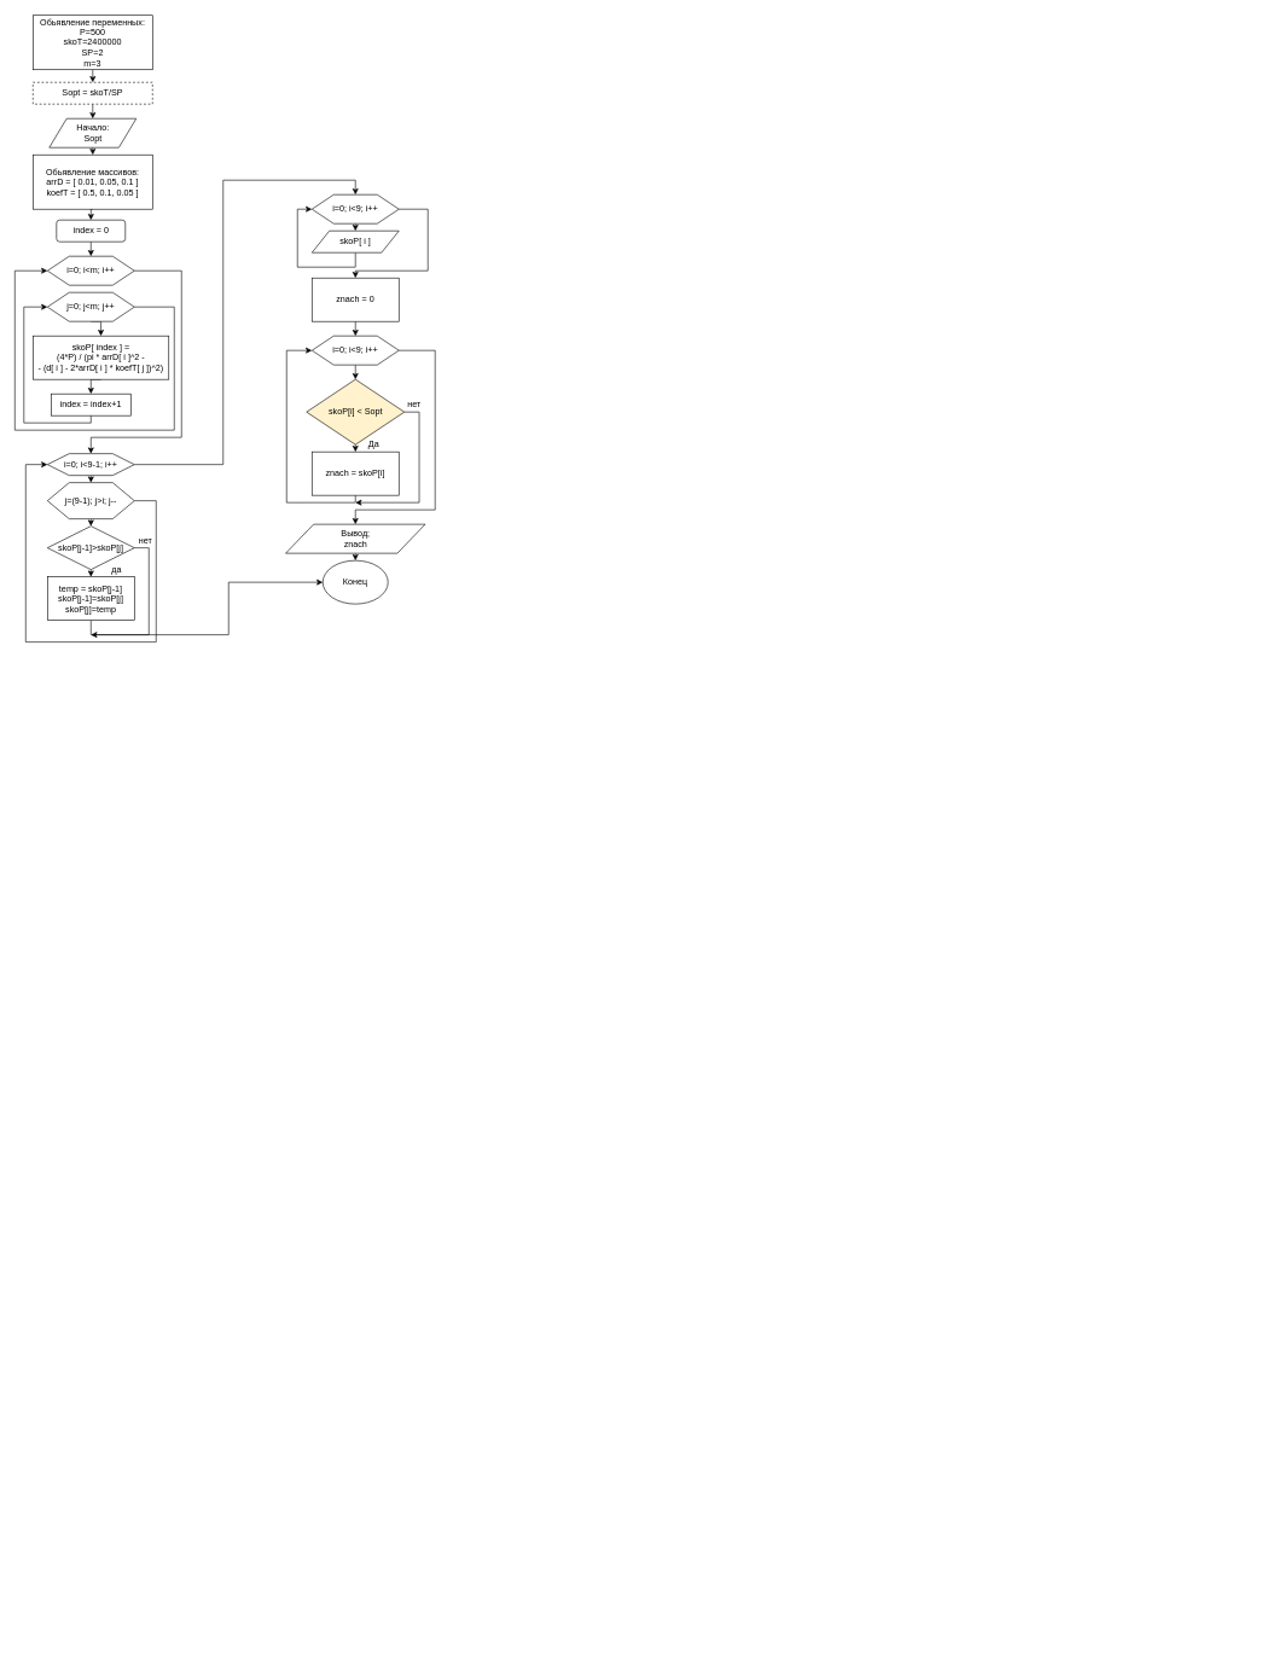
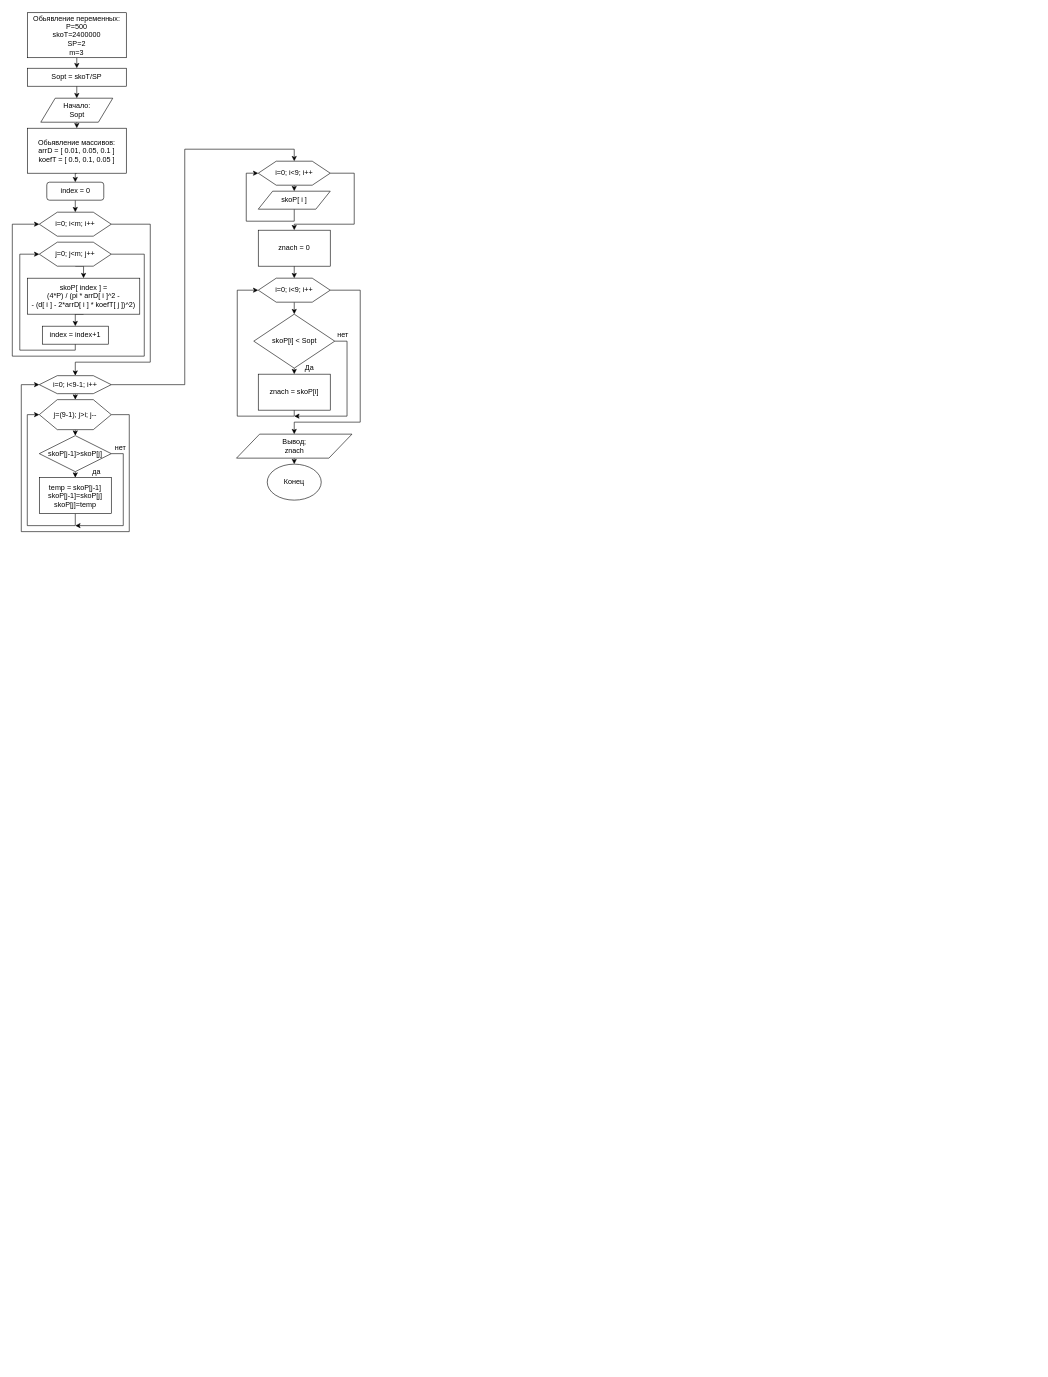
- <mxCell id="9" value="Sopt = skoT/SP" style="rounded=0;whiteSpace=wrap;html=1;dashed=1;" vertex="1" parent="1"><mxGeometry x="45" y="113" width="165" height="30" as="geometry" /></mxCell>
+ <mxCell id="9" value="Sopt = skoT/SP" style="rounded=0;whiteSpace=wrap;html=1;" vertex="1" parent="1"><mxGeometry x="45" y="113" width="165" height="30" as="geometry" /></mxCell>
- <mxCell id="33" value="skoP[i] &amp;lt; Sopt" style="rhombus;whiteSpace=wrap;html=1;fillColor=#fff2cc;" vertex="1" parent="1"><mxGeometry x="422.5" y="523" width="135" height="90" as="geometry" /></mxCell>
+ <mxCell id="33" value="skoP[i] &amp;lt; Sopt" style="rhombus;whiteSpace=wrap;html=1;" vertex="1" parent="1"><mxGeometry x="422.5" y="523" width="135" height="90" as="geometry" /></mxCell>
- <mxCell id="62" style="edgeStyle=orthogonalEdgeStyle;rounded=0;orthogonalLoop=1;jettySize=auto;html=1;exitX=0.5;exitY=1;exitDx=0;exitDy=0;" edge="1" source="63" target="38" parent="1"><mxGeometry relative="1" as="geometry" /></mxCell>
+ <mxCell id="62" style="edgeStyle=orthogonalEdgeStyle;rounded=0;orthogonalLoop=1;jettySize=auto;html=1;exitX=0.5;exitY=1;exitDx=0;exitDy=0;entryX=0;entryY=0.5;entryDx=0;entryDy=0;" edge="1" source="63" target="58" parent="1"><mxGeometry relative="1" as="geometry" /></mxCell>
